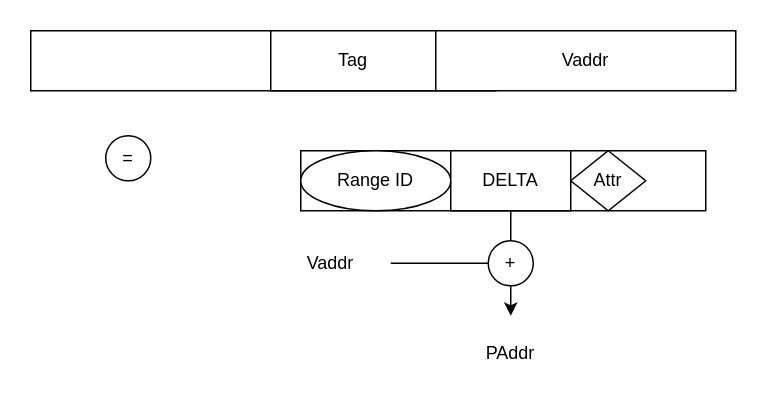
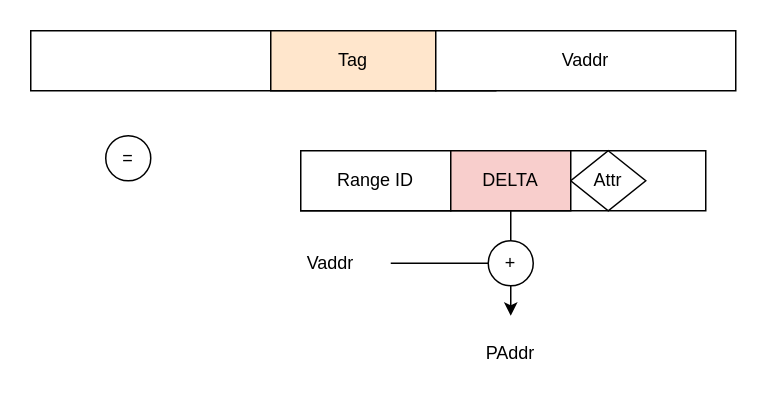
- <mxCell id="3" value="Tag" style="rounded=0;whiteSpace=wrap;html=1;" vertex="1" parent="1"><mxGeometry x="180" y="20" width="110" height="40" as="geometry" /></mxCell>
+ <mxCell id="3" value="Tag" style="rounded=0;whiteSpace=wrap;html=1;fillColor=#ffe6cc;" vertex="1" parent="1"><mxGeometry x="180" y="20" width="110" height="40" as="geometry" /></mxCell>
- <mxCell id="6" value="Range ID" style="ellipse;whiteSpace=wrap;html=1;" vertex="1" parent="1"><mxGeometry x="200" y="100" width="100" height="40" as="geometry" /></mxCell>
+ <mxCell id="6" value="Range ID" style="rounded=0;whiteSpace=wrap;html=1;" vertex="1" parent="1"><mxGeometry x="200" y="100" width="100" height="40" as="geometry" /></mxCell>
- <mxCell id="8" value="DELTA" style="rounded=0;whiteSpace=wrap;html=1;" vertex="1" parent="1"><mxGeometry x="300" y="100" width="80" height="40" as="geometry" /></mxCell>
+ <mxCell id="8" value="DELTA" style="rounded=0;whiteSpace=wrap;html=1;fillColor=#f8cecc;" vertex="1" parent="1"><mxGeometry x="300" y="100" width="80" height="40" as="geometry" /></mxCell>
